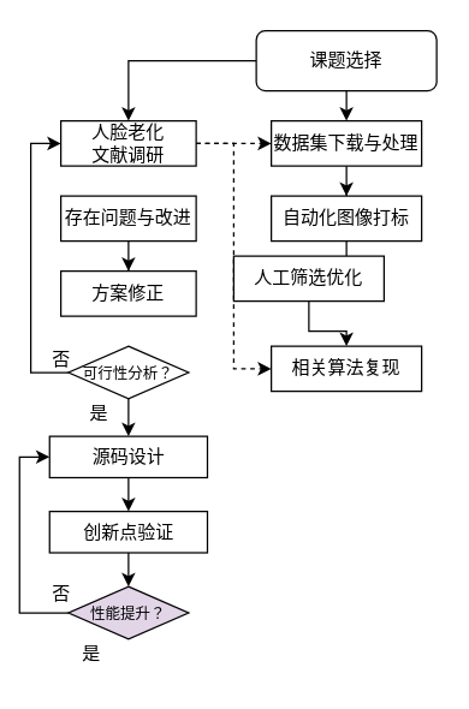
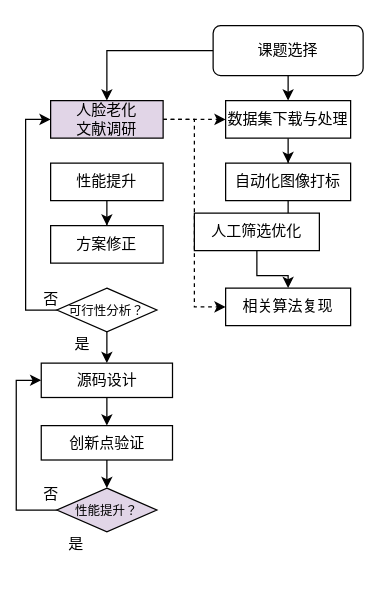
- <mxCell id="14" value="人脸老化&lt;br&gt;文献调研" style="whiteSpace=wrap;html=1;" vertex="1" parent="1"><mxGeometry x="40" y="80" width="90" height="30" as="geometry" /></mxCell>
+ <mxCell id="14" value="人脸老化&lt;br&gt;文献调研" style="whiteSpace=wrap;html=1;fillColor=#e1d5e7;" vertex="1" parent="1"><mxGeometry x="40" y="80" width="90" height="30" as="geometry" /></mxCell>
- <mxCell id="16" value="存在问题与改进" style="whiteSpace=wrap;html=1;" vertex="1" parent="1"><mxGeometry x="40" y="130" width="90" height="30" as="geometry" /></mxCell>
+ <mxCell id="16" value="性能提升" style="whiteSpace=wrap;html=1;" vertex="1" parent="1"><mxGeometry x="40" y="130" width="90" height="30" as="geometry" /></mxCell>
